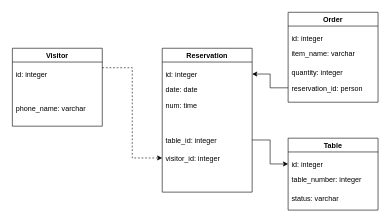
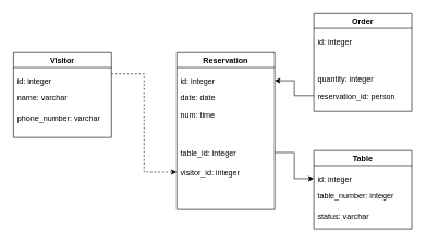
- <mxCell id="15" value="item_name: varchar" style="text;strokeColor=none;fillColor=none;align=left;verticalAlign=top;spacingLeft=4;spacingRight=4;overflow=hidden;rotatable=0;points=[[0,0.5],[1,0.5]];portConstraint=eastwest;" parent="13" vertex="1"><mxGeometry y="56" width="130" height="26" as="geometry" /></mxCell>
+ <mxCell id="5" value="name: varchar" style="text;strokeColor=none;fillColor=none;align=left;verticalAlign=top;spacingLeft=4;spacingRight=4;overflow=hidden;rotatable=0;points=[[0,0.5],[1,0.5]];portConstraint=eastwest;" parent="3" vertex="1"><mxGeometry y="56" width="130" height="26" as="geometry" /></mxCell>
- <mxCell id="6" value="phone_name: varchar" style="text;strokeColor=none;fillColor=none;align=left;verticalAlign=top;spacingLeft=4;spacingRight=4;overflow=hidden;rotatable=0;points=[[0,0.5],[1,0.5]];portConstraint=eastwest;" parent="3" vertex="1"><mxGeometry y="87" width="150" height="26" as="geometry" /></mxCell>
+ <mxCell id="6" value="phone_number: varchar" style="text;strokeColor=none;fillColor=none;align=left;verticalAlign=top;spacingLeft=4;spacingRight=4;overflow=hidden;rotatable=0;points=[[0,0.5],[1,0.5]];portConstraint=eastwest;" parent="3" vertex="1"><mxGeometry y="87" width="150" height="26" as="geometry" /></mxCell>
